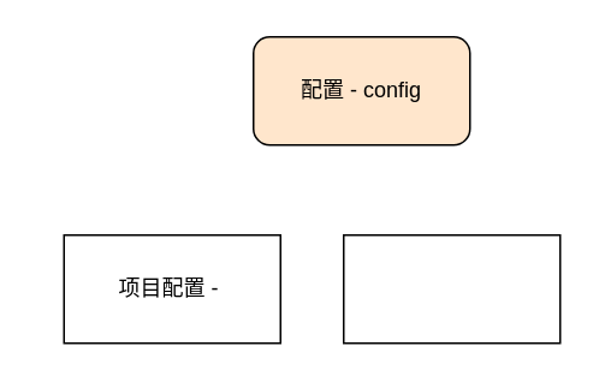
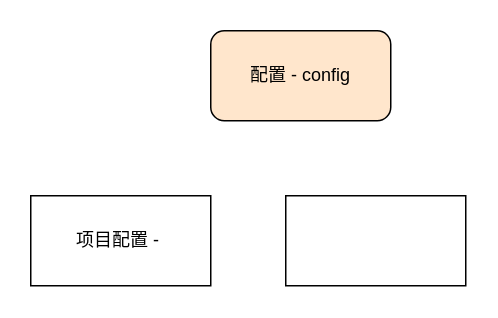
- <mxCell id="3" value="项目配置 -&amp;nbsp;" style="rounded=0;whiteSpace=wrap;html=1;" vertex="1" parent="1"><mxGeometry x="35" y="130" width="120" height="60" as="geometry" /></mxCell>
+ <mxCell id="3" value="项目配置 -&amp;nbsp;" style="rounded=0;whiteSpace=wrap;html=1;" vertex="1" parent="1"><mxGeometry x="20" y="130" width="120" height="60" as="geometry" /></mxCell>
